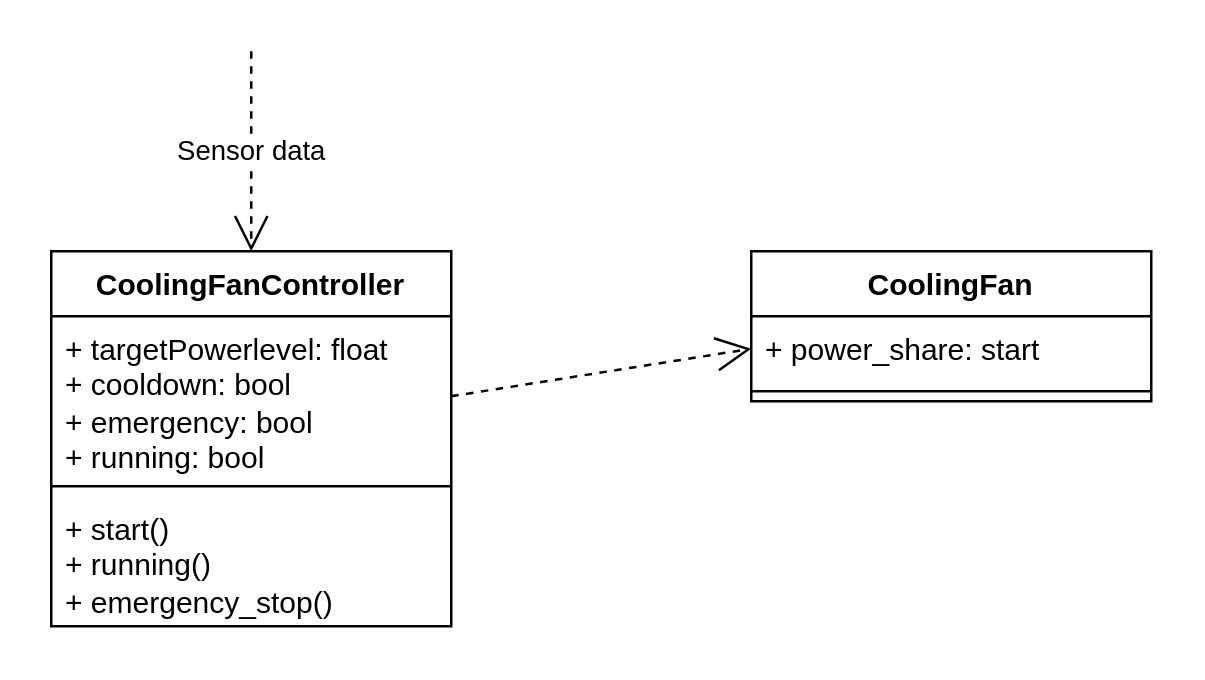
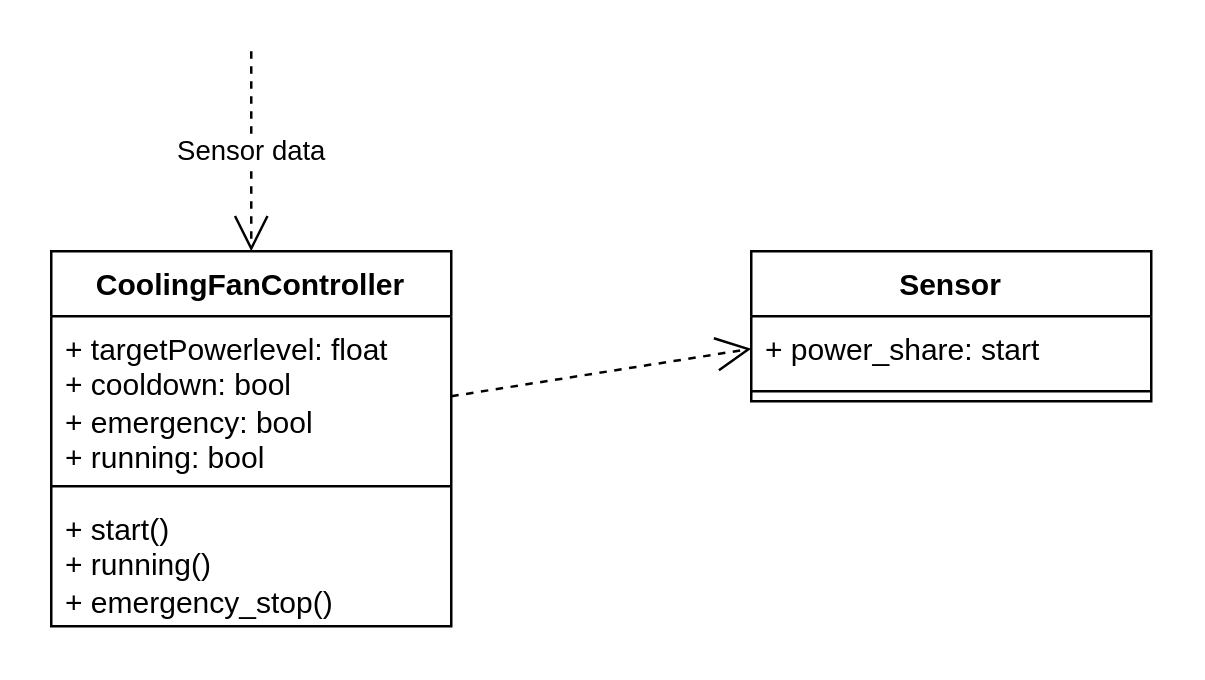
- <mxCell id="7" value="CoolingFan" style="swimlane;fontStyle=1;align=center;verticalAlign=top;childLayout=stackLayout;horizontal=1;startSize=26;horizontalStack=0;resizeParent=1;resizeParentMax=0;resizeLast=0;collapsible=1;marginBottom=0;whiteSpace=wrap;html=1;" parent="1" vertex="1"><mxGeometry x="300" y="100" width="160" height="60" as="geometry" /></mxCell>
+ <mxCell id="7" value="Sensor" style="swimlane;fontStyle=1;align=center;verticalAlign=top;childLayout=stackLayout;horizontal=1;startSize=26;horizontalStack=0;resizeParent=1;resizeParentMax=0;resizeLast=0;collapsible=1;marginBottom=0;whiteSpace=wrap;html=1;" parent="1" vertex="1"><mxGeometry x="300" y="100" width="160" height="60" as="geometry" /></mxCell>
